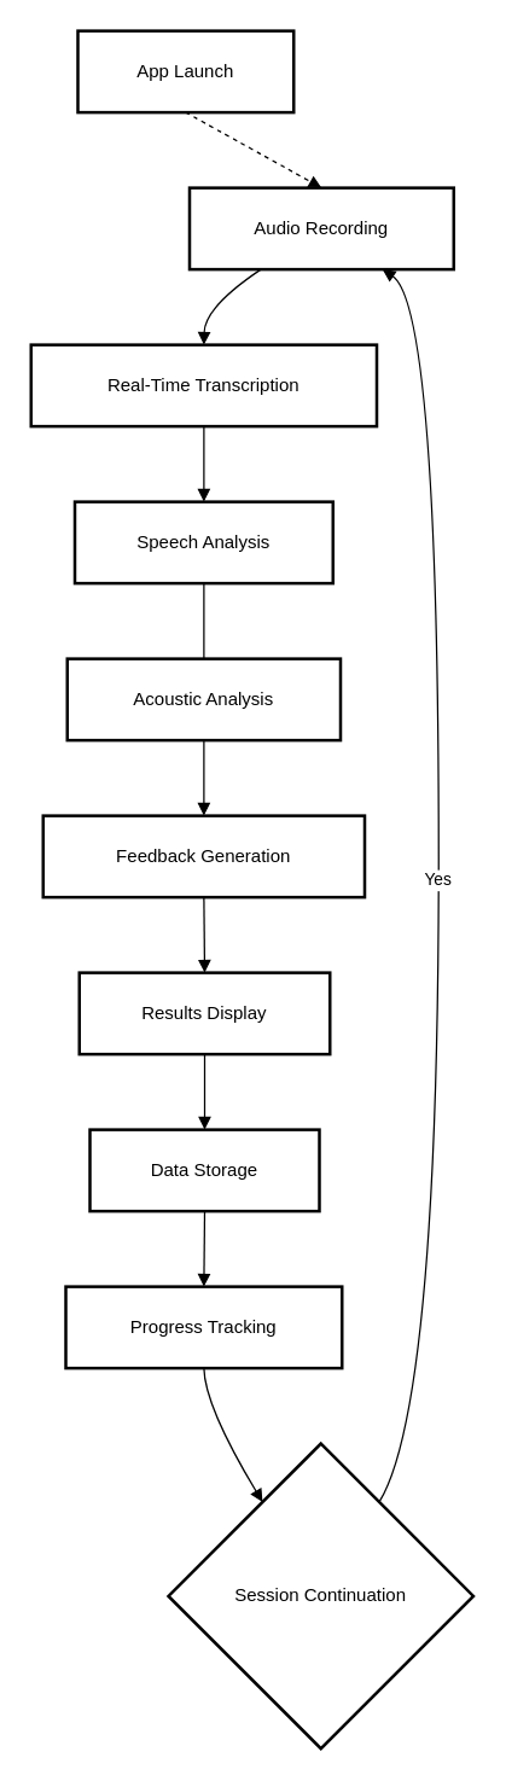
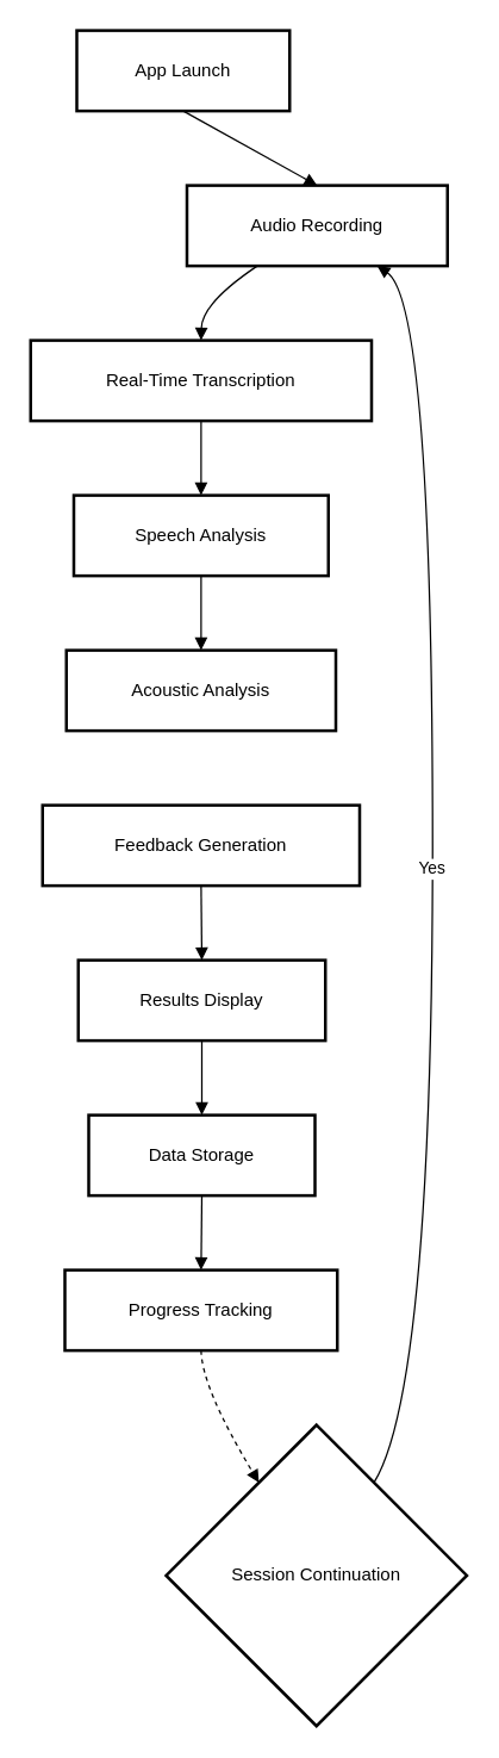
- <mxCell id="12" value="" style="curved=1;startArrow=none;endArrow=block;exitX=0.5;exitY=1;entryX=0.5;entryY=0;dashed=1;" edge="1" parent="1" source="2" target="3"><mxGeometry relative="1" as="geometry"><Array as="points" /></mxGeometry></mxCell>
+ <mxCell id="12" value="" style="curved=1;startArrow=none;endArrow=block;exitX=0.5;exitY=1;entryX=0.5;entryY=0;" edge="1" parent="1" source="2" target="3"><mxGeometry relative="1" as="geometry"><Array as="points" /></mxGeometry></mxCell>
- <mxCell id="15" value="" style="curved=1;startArrow=none;endArrow=none;exitX=0.5;exitY=1;entryX=0.5;entryY=0;" edge="1" parent="1" source="5" target="6"><mxGeometry relative="1" as="geometry"><Array as="points" /></mxGeometry></mxCell>
+ <mxCell id="15" value="" style="curved=1;startArrow=none;endArrow=block;exitX=0.5;exitY=1;entryX=0.5;entryY=0;" edge="1" parent="1" source="5" target="6"><mxGeometry relative="1" as="geometry"><Array as="points" /></mxGeometry></mxCell>
- <mxCell id="16" value="" style="curved=1;startArrow=none;endArrow=block;exitX=0.5;exitY=1;entryX=0.5;entryY=0;" edge="1" parent="1" source="6" target="7"><mxGeometry relative="1" as="geometry"><Array as="points" /></mxGeometry></mxCell>
- <mxCell id="20" value="" style="curved=1;startArrow=none;endArrow=block;exitX=0.5;exitY=1;entryX=0.19;entryY=0;" edge="1" parent="1" source="10" target="11"><mxGeometry relative="1" as="geometry"><Array as="points"><mxPoint x="135" y="931" /></Array></mxGeometry></mxCell>
+ <mxCell id="20" value="" style="curved=1;startArrow=none;endArrow=block;exitX=0.5;exitY=1;entryX=0.19;entryY=0;dashed=1;" edge="1" parent="1" source="10" target="11"><mxGeometry relative="1" as="geometry"><Array as="points"><mxPoint x="135" y="931" /></Array></mxGeometry></mxCell>
